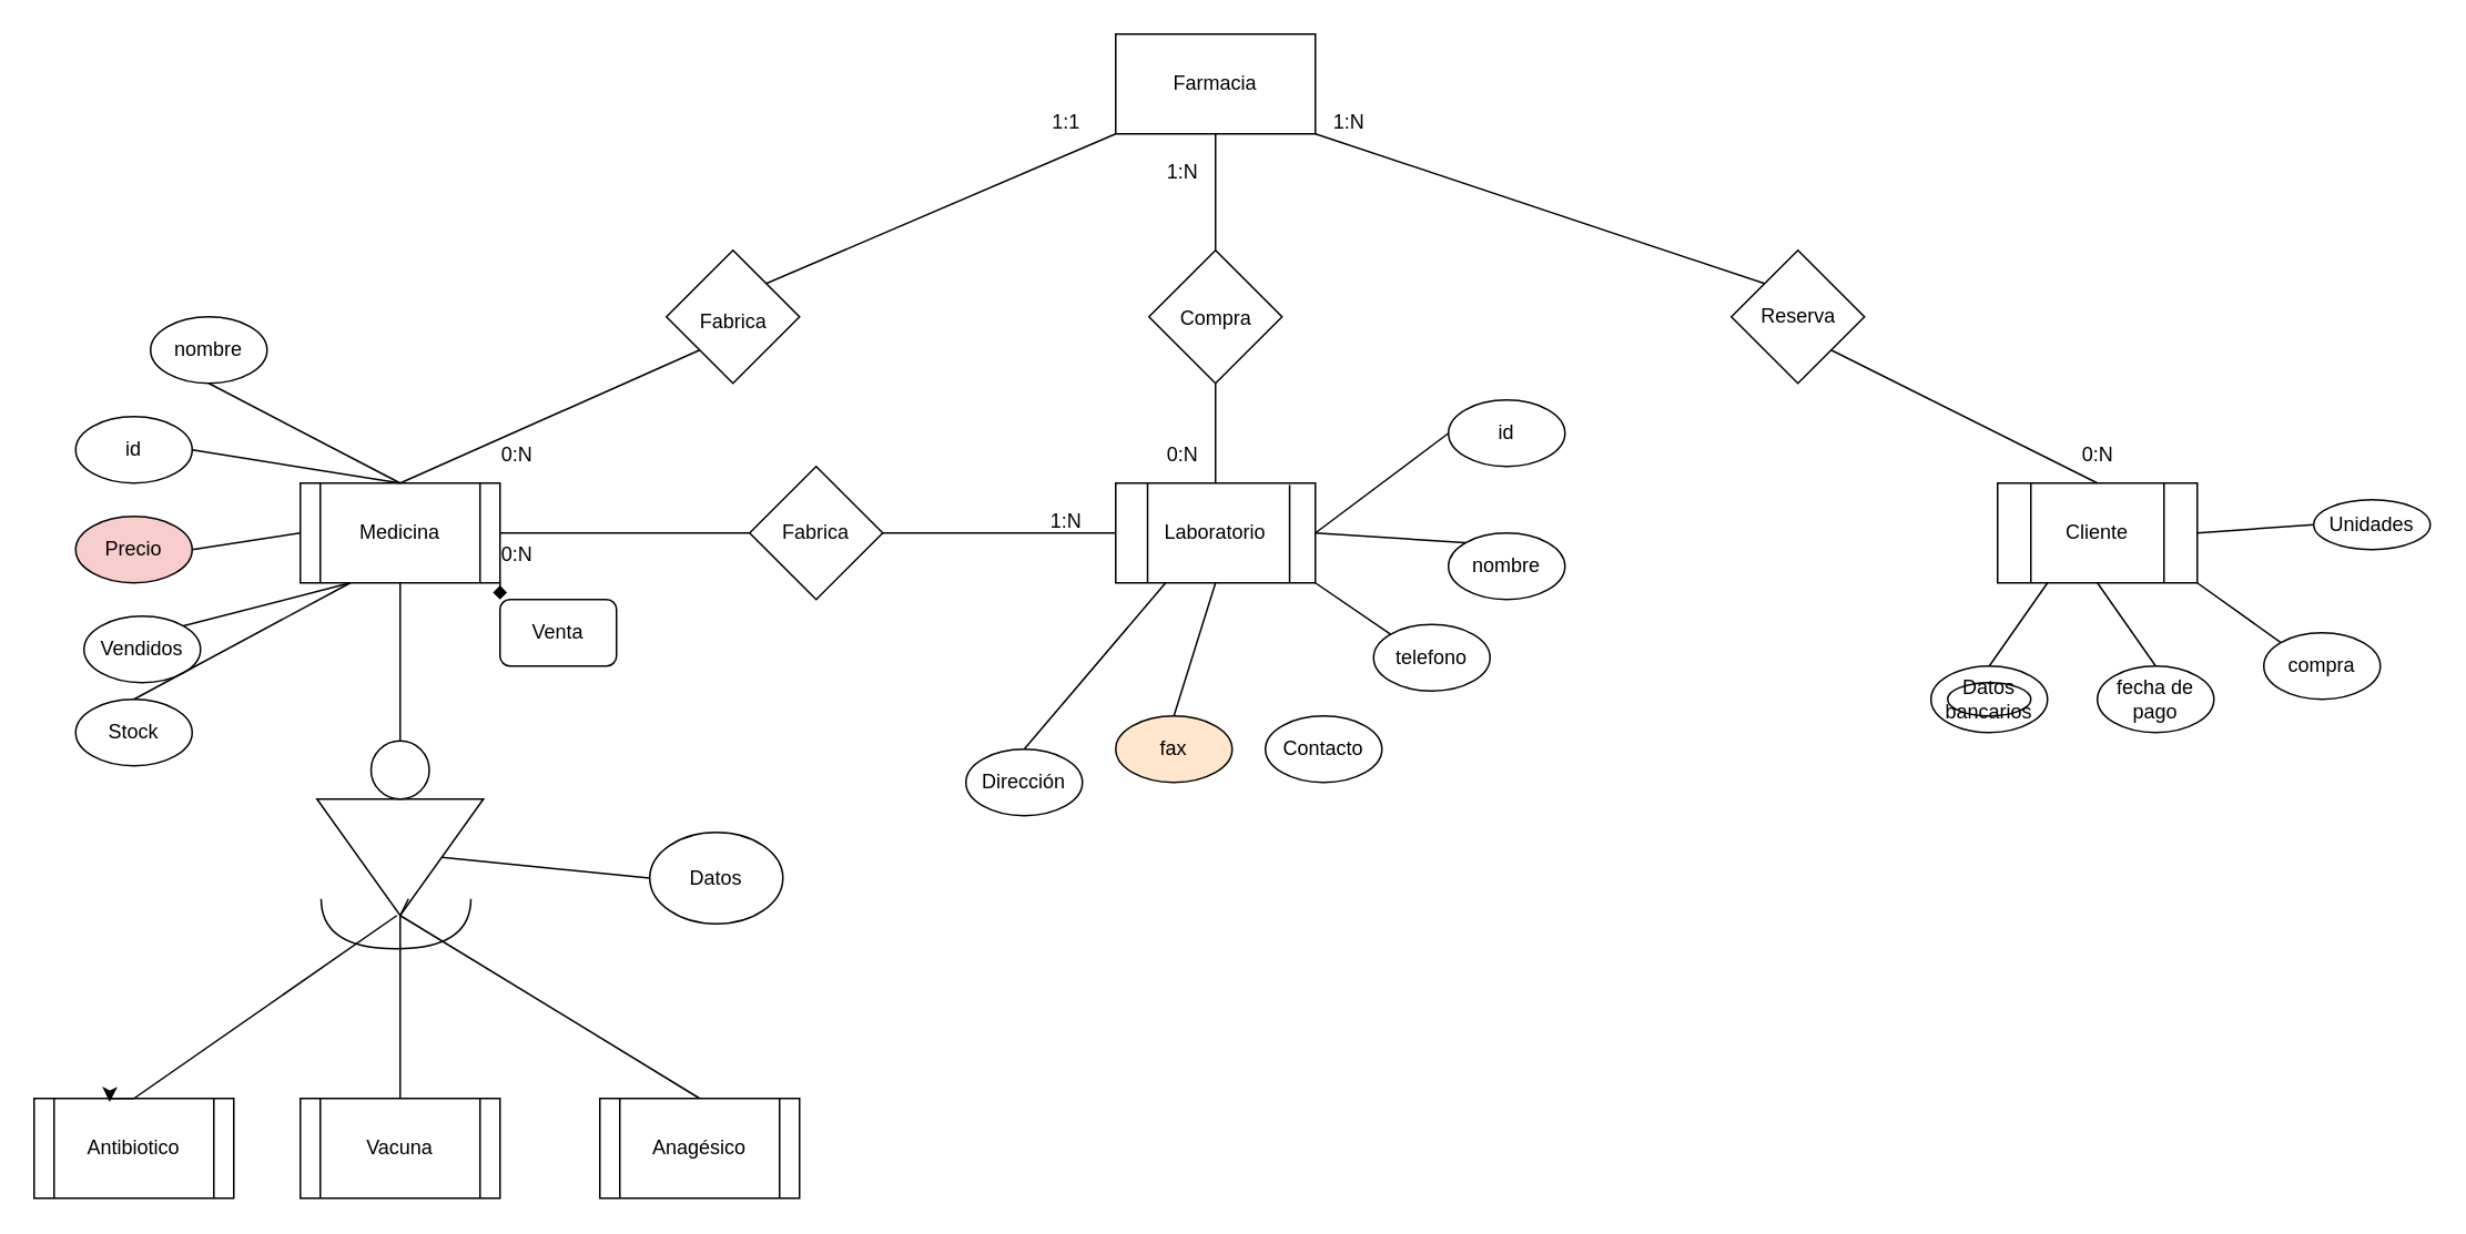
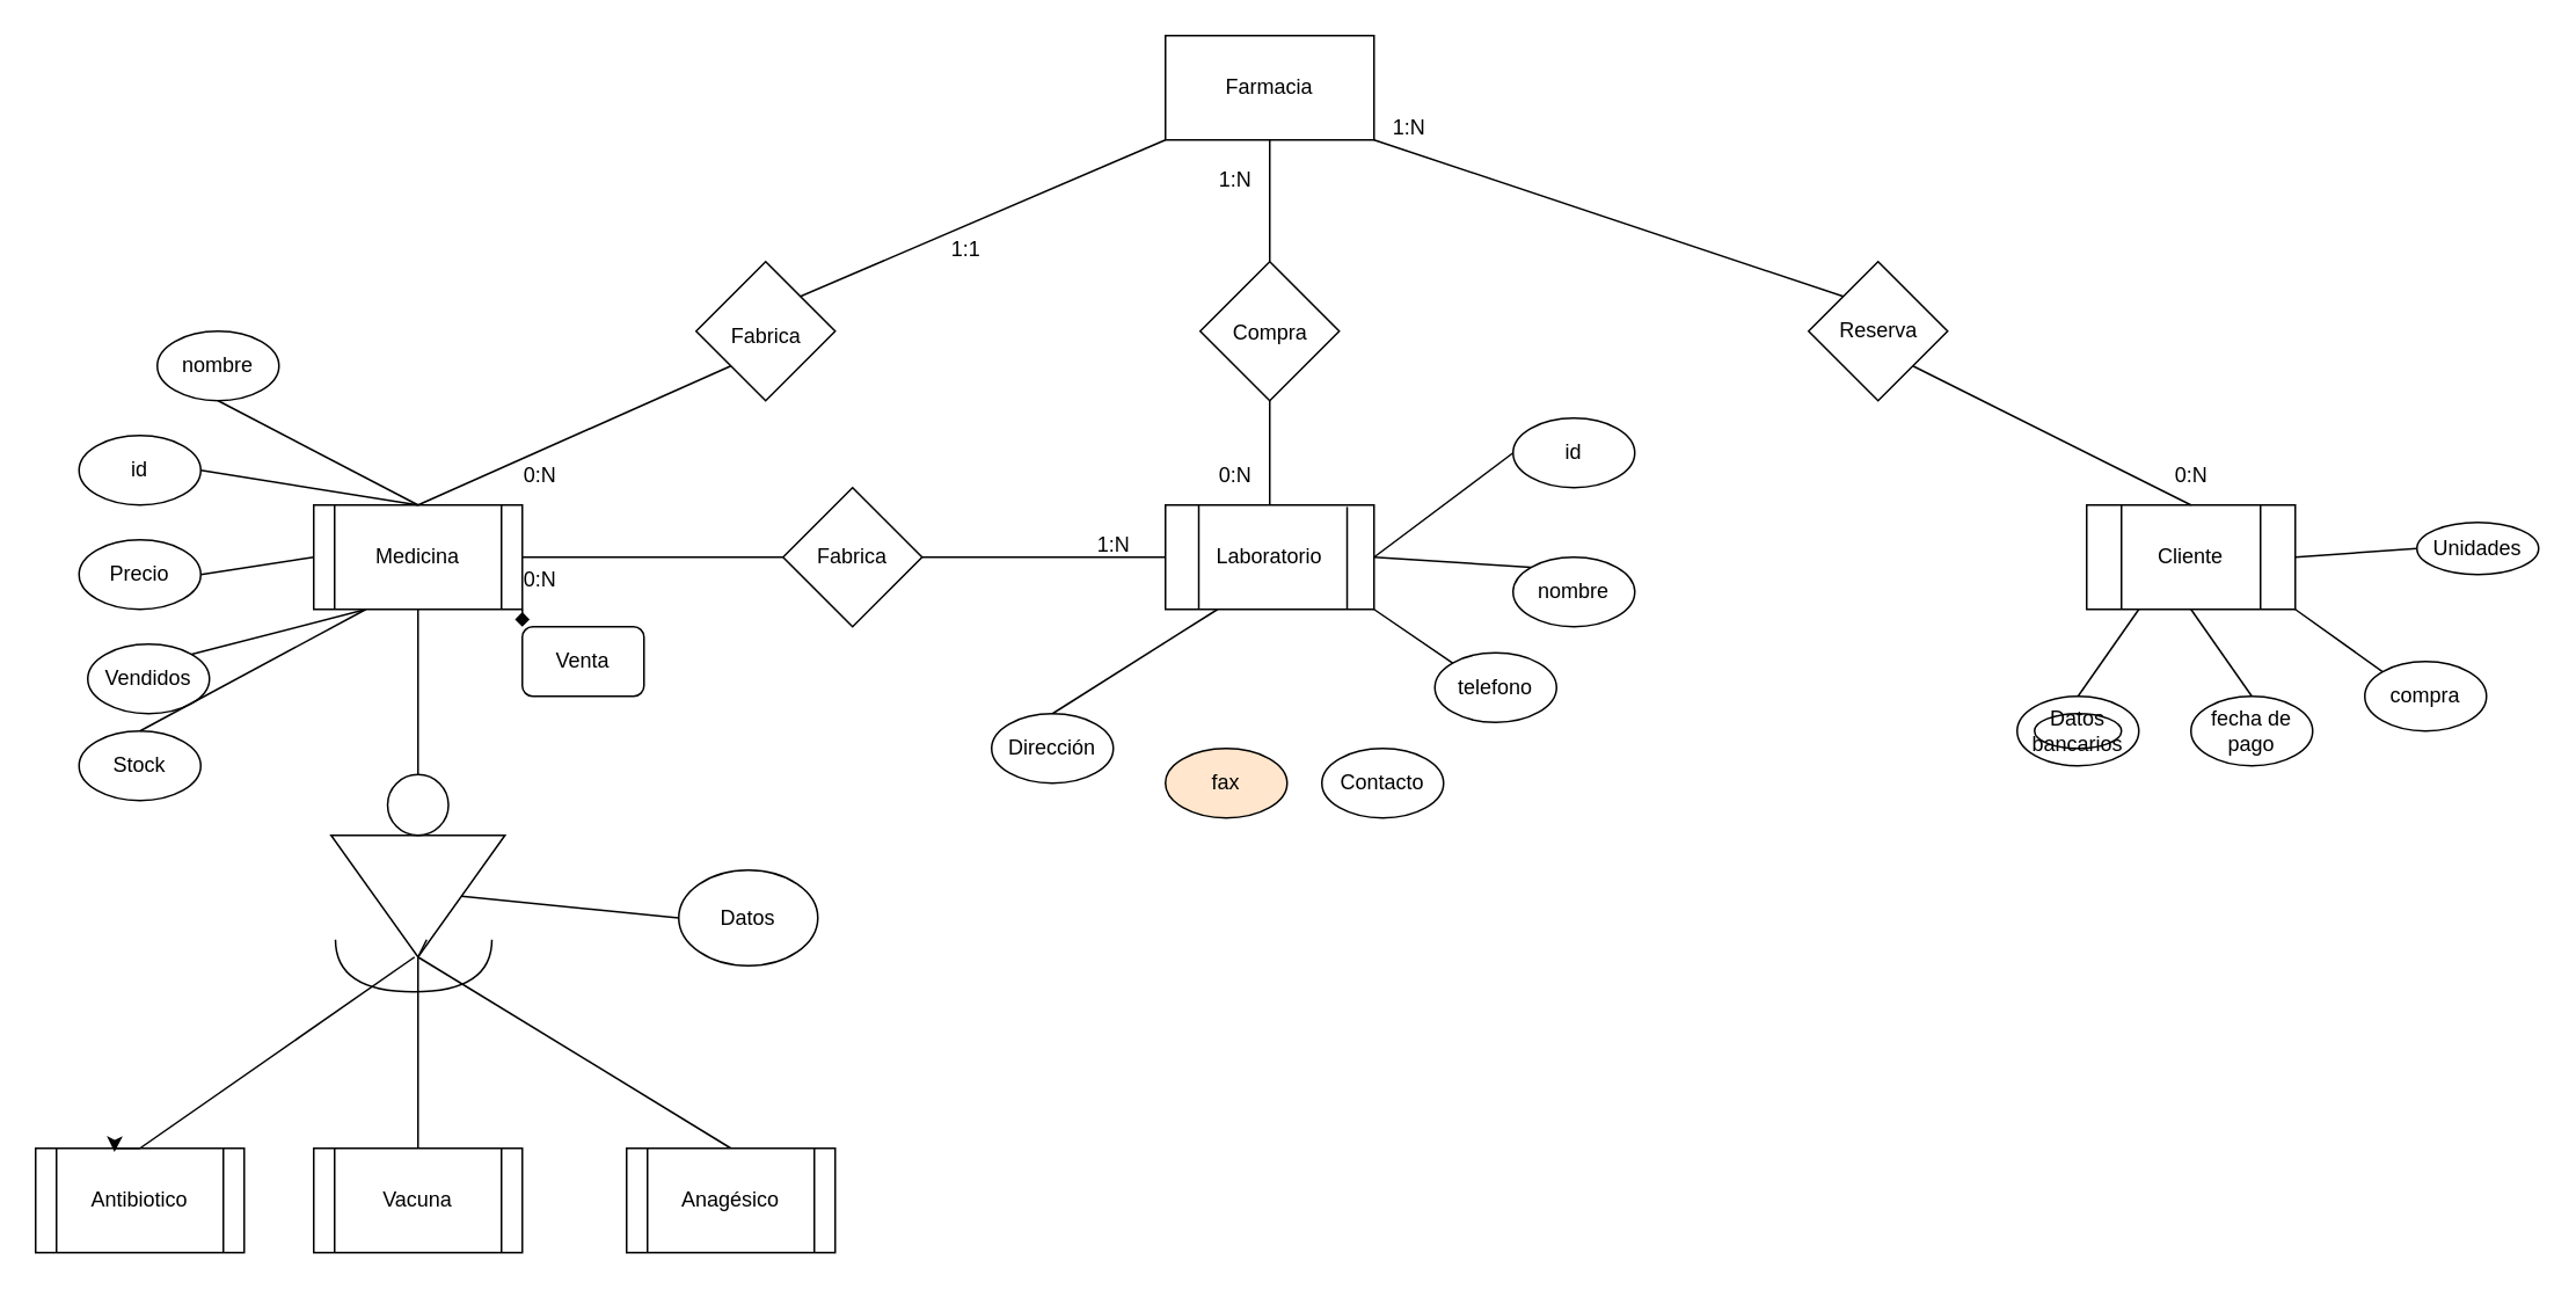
- <mxCell id="63" value="1:1&lt;div&gt;&lt;br&gt;&lt;/div&gt;" style="text;html=1;align=center;verticalAlign=middle;resizable=0;points=[];autosize=1;strokeColor=none;fillColor=none;" vertex="1" parent="1"><mxGeometry x="620" y="60" width="40" height="40" as="geometry" /></mxCell>
+ <mxCell id="63" value="1:1&lt;div&gt;&lt;br&gt;&lt;/div&gt;" style="text;html=1;align=center;verticalAlign=middle;resizable=0;points=[];autosize=1;strokeColor=none;fillColor=none;" vertex="1" parent="1"><mxGeometry x="535" y="130" width="40" height="40" as="geometry" /></mxCell>
- <mxCell id="28" value="Precio" style="ellipse;whiteSpace=wrap;html=1;fillColor=#f8cecc;" vertex="1" parent="1"><mxGeometry x="45" y="310" width="70" height="40" as="geometry" /></mxCell>
+ <mxCell id="28" value="Precio" style="ellipse;whiteSpace=wrap;html=1;" vertex="1" parent="1"><mxGeometry x="45" y="310" width="70" height="40" as="geometry" /></mxCell>
- <mxCell id="55" value="" style="endArrow=none;html=1;rounded=0;entryX=0.5;entryY=1;entryDx=0;entryDy=0;exitX=0.5;exitY=0;exitDx=0;exitDy=0;" edge="1" parent="1" source="41" target="3"><mxGeometry width="50" height="50" relative="1" as="geometry"><mxPoint x="700" y="430" as="sourcePoint" /><mxPoint x="750" y="380" as="targetPoint" /></mxGeometry></mxCell>
- <mxCell id="40" value="Dirección" style="ellipse;whiteSpace=wrap;html=1;" vertex="1" parent="1"><mxGeometry x="580" y="450" width="70" height="40" as="geometry" /></mxCell>
+ <mxCell id="40" value="Dirección" style="ellipse;whiteSpace=wrap;html=1;" vertex="1" parent="1"><mxGeometry x="570" y="410" width="70" height="40" as="geometry" /></mxCell>
